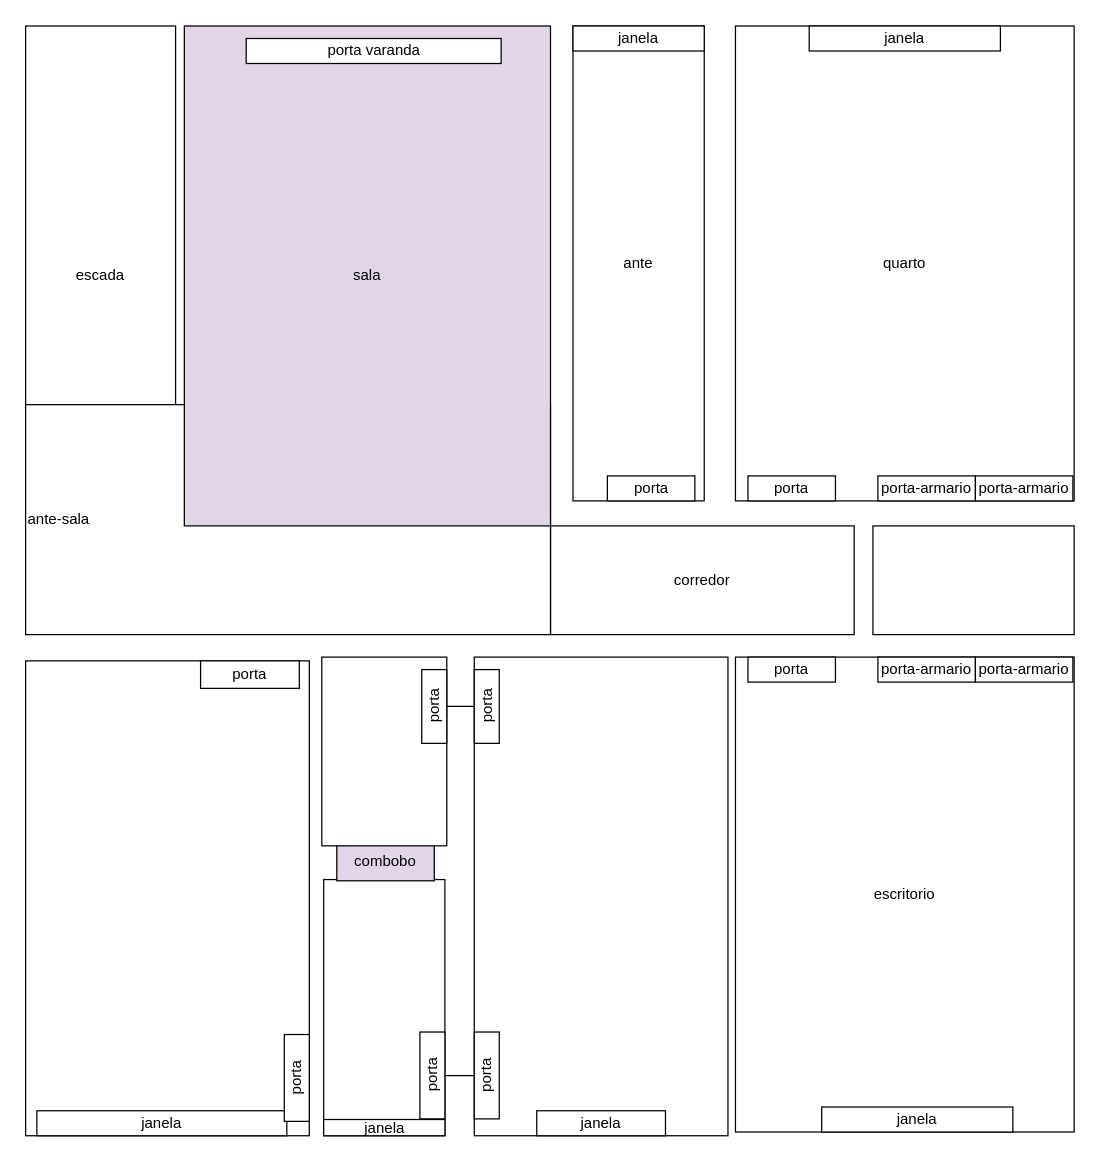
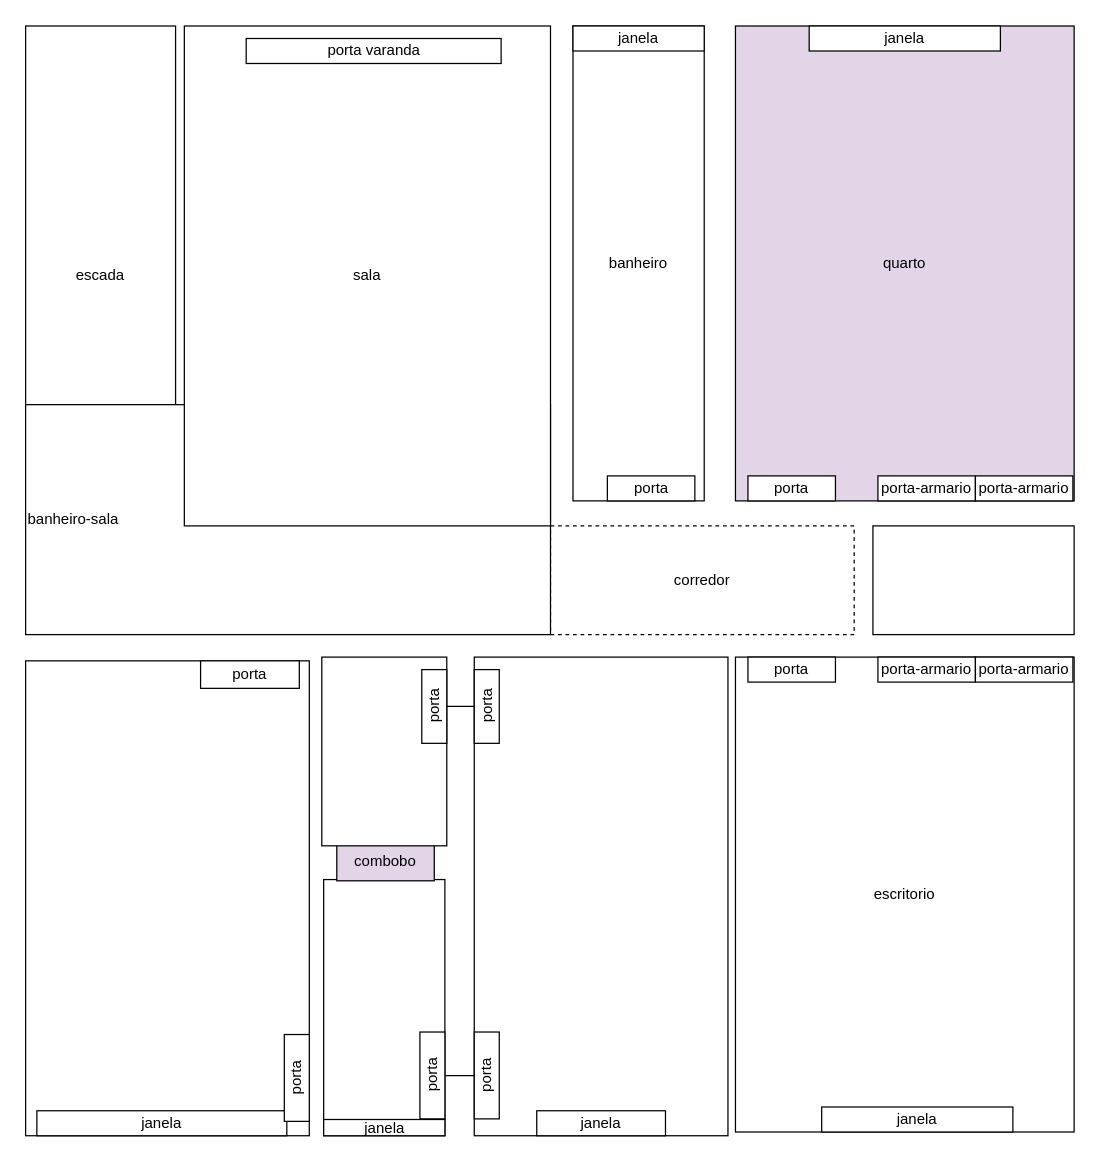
- <mxCell id="5" value="ante" style="rounded=0;whiteSpace=wrap;html=1;movable=1;resizable=1;rotatable=1;deletable=1;editable=1;locked=0;connectable=1;" vertex="1" parent="4"><mxGeometry width="105" height="380" as="geometry" /></mxCell>
+ <mxCell id="5" value="banheiro" style="rounded=0;whiteSpace=wrap;html=1;movable=1;resizable=1;rotatable=1;deletable=1;editable=1;locked=0;connectable=1;" vertex="1" parent="4"><mxGeometry width="105" height="380" as="geometry" /></mxCell>
- <mxCell id="39" value="quarto" style="rounded=0;whiteSpace=wrap;html=1;movable=1;resizable=1;rotatable=1;deletable=1;editable=1;locked=0;connectable=1;" vertex="1" parent="38"><mxGeometry width="271" height="380" as="geometry" /></mxCell>
+ <mxCell id="39" value="quarto" style="rounded=0;whiteSpace=wrap;html=1;movable=1;resizable=1;rotatable=1;deletable=1;editable=1;locked=0;connectable=1;fillColor=#e1d5e7;" vertex="1" parent="38"><mxGeometry width="271" height="380" as="geometry" /></mxCell>
- <mxCell id="36" value="sala" style="rounded=0;whiteSpace=wrap;html=1;fillColor=#e1d5e7;" vertex="1" parent="35"><mxGeometry x="-5" width="293" height="400" as="geometry" /></mxCell>
+ <mxCell id="36" value="sala" style="rounded=0;whiteSpace=wrap;html=1;" vertex="1" parent="35"><mxGeometry x="-5" width="293" height="400" as="geometry" /></mxCell>
- <mxCell id="34" value="ante-sala" style="rounded=0;whiteSpace=wrap;html=1;align=left;" vertex="1" parent="1"><mxGeometry x="20" y="323" width="420" height="184" as="geometry" /></mxCell>
+ <mxCell id="34" value="banheiro-sala" style="rounded=0;whiteSpace=wrap;html=1;align=left;" vertex="1" parent="1"><mxGeometry x="20" y="323" width="420" height="184" as="geometry" /></mxCell>
- <mxCell id="3" value="corredor" style="rounded=0;whiteSpace=wrap;html=1;" vertex="1" parent="1"><mxGeometry x="440" y="420" width="243" height="87" as="geometry" /></mxCell>
+ <mxCell id="3" value="corredor" style="rounded=0;whiteSpace=wrap;html=1;dashed=1;" vertex="1" parent="1"><mxGeometry x="440" y="420" width="243" height="87" as="geometry" /></mxCell>
